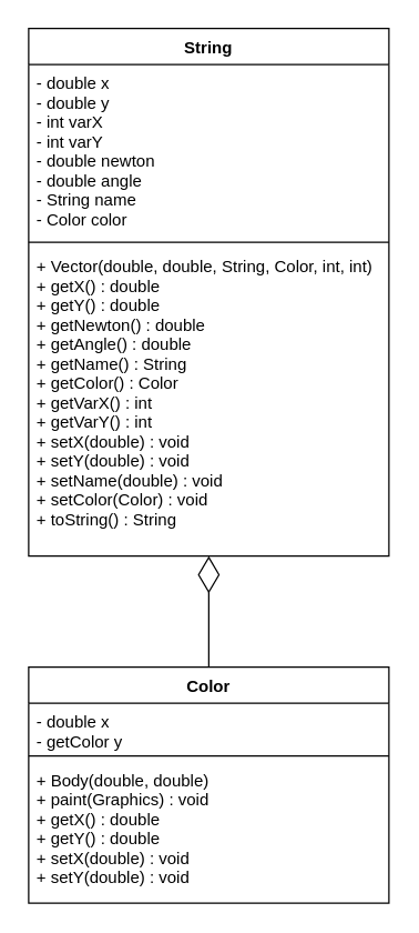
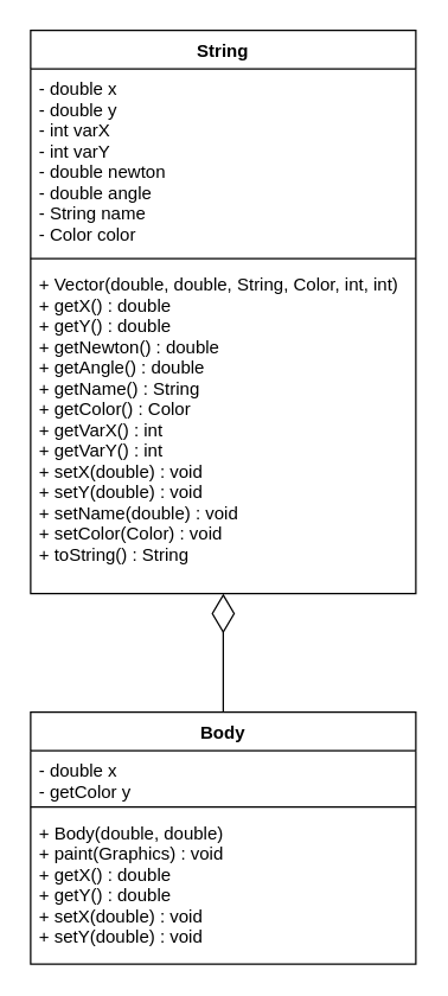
- <mxCell id="6" value="Color" style="swimlane;fontStyle=1;align=center;verticalAlign=top;childLayout=stackLayout;horizontal=1;startSize=26;horizontalStack=0;resizeParent=1;resizeParentMax=0;resizeLast=0;collapsible=1;marginBottom=0;" parent="1" vertex="1"><mxGeometry x="20" y="480" width="260" height="170" as="geometry" /></mxCell>
+ <mxCell id="6" value="Body" style="swimlane;fontStyle=1;align=center;verticalAlign=top;childLayout=stackLayout;horizontal=1;startSize=26;horizontalStack=0;resizeParent=1;resizeParentMax=0;resizeLast=0;collapsible=1;marginBottom=0;" parent="1" vertex="1"><mxGeometry x="20" y="480" width="260" height="170" as="geometry" /></mxCell>
